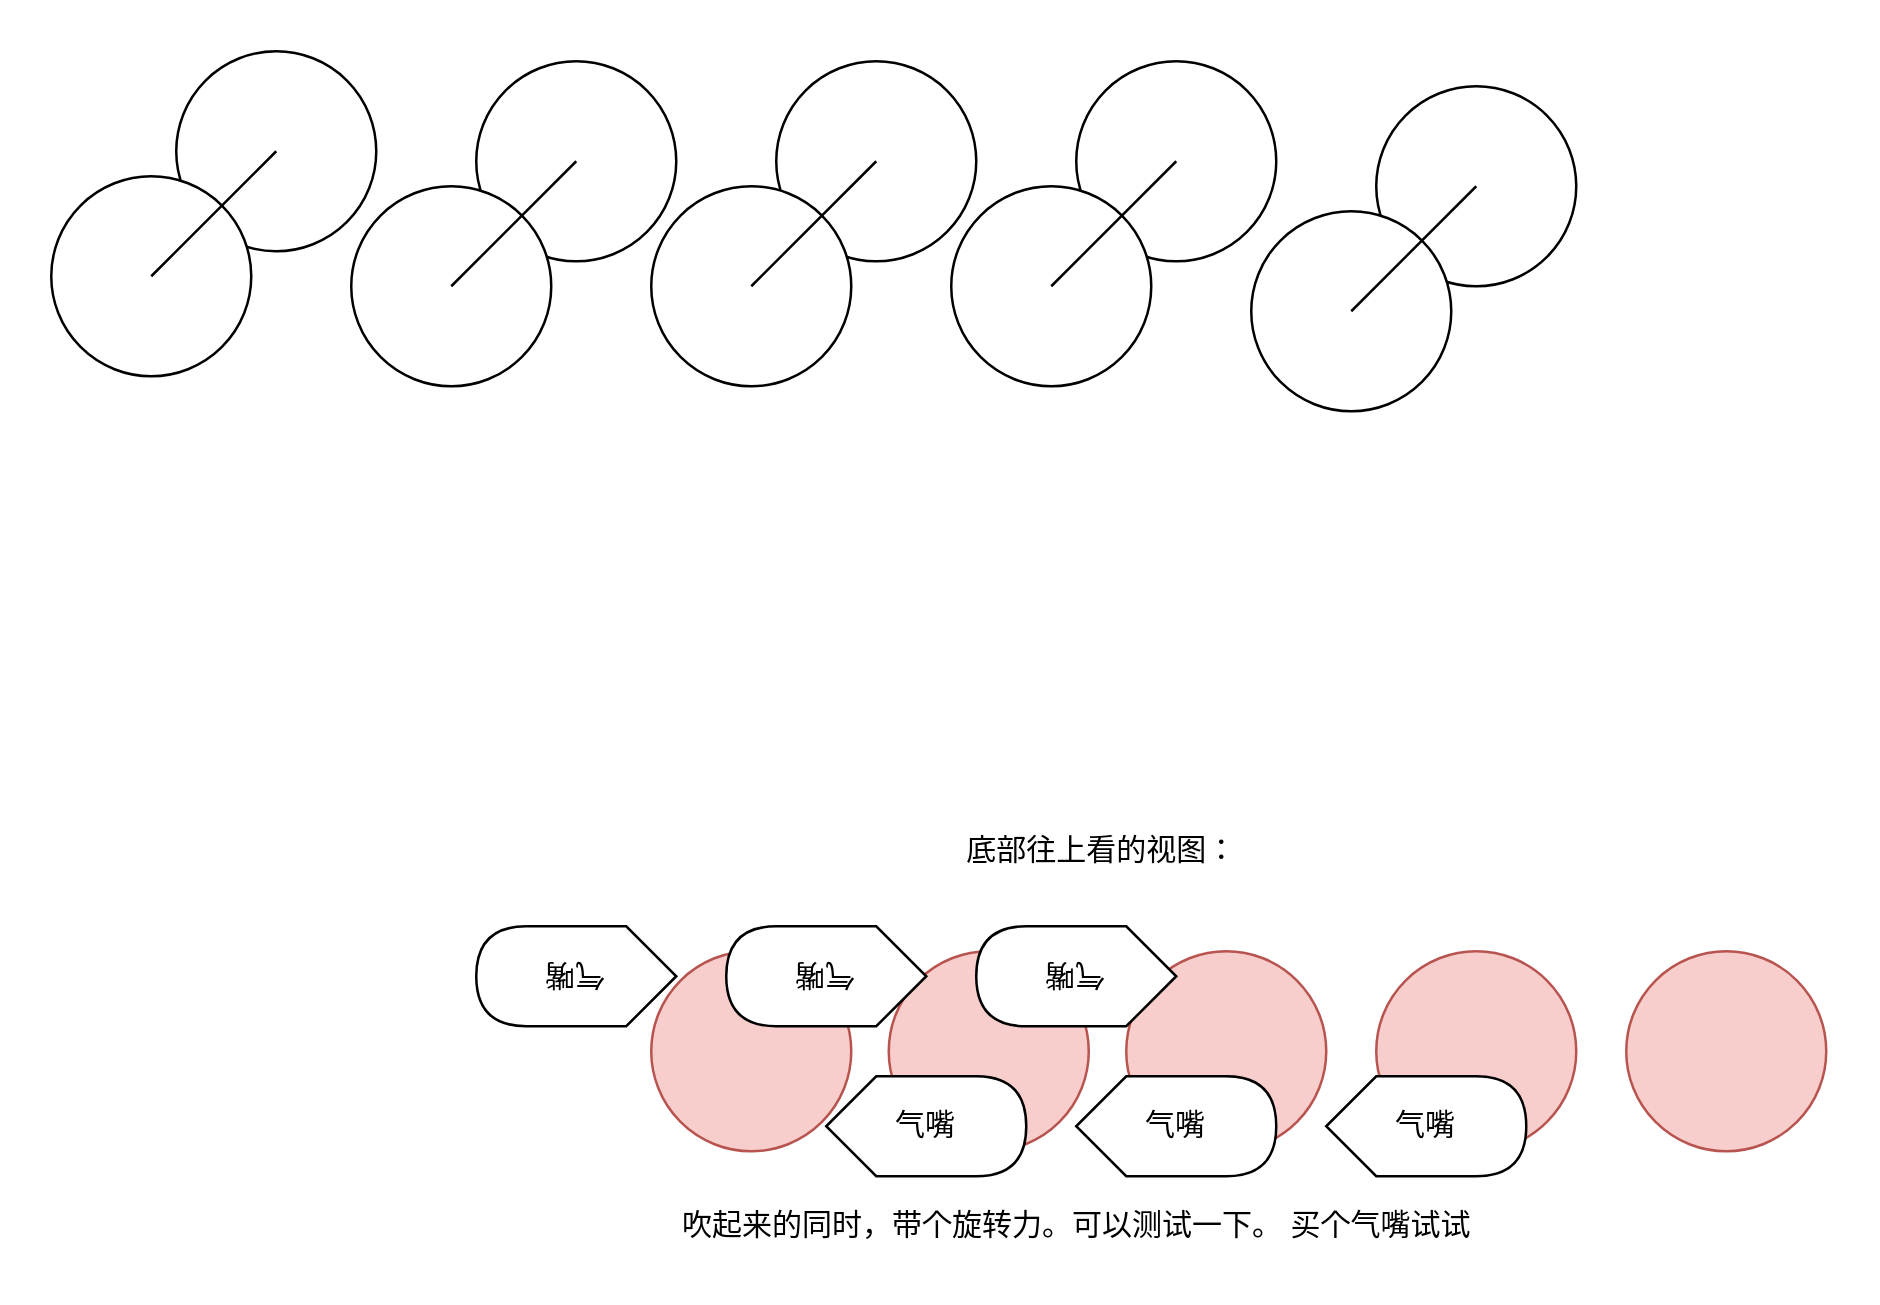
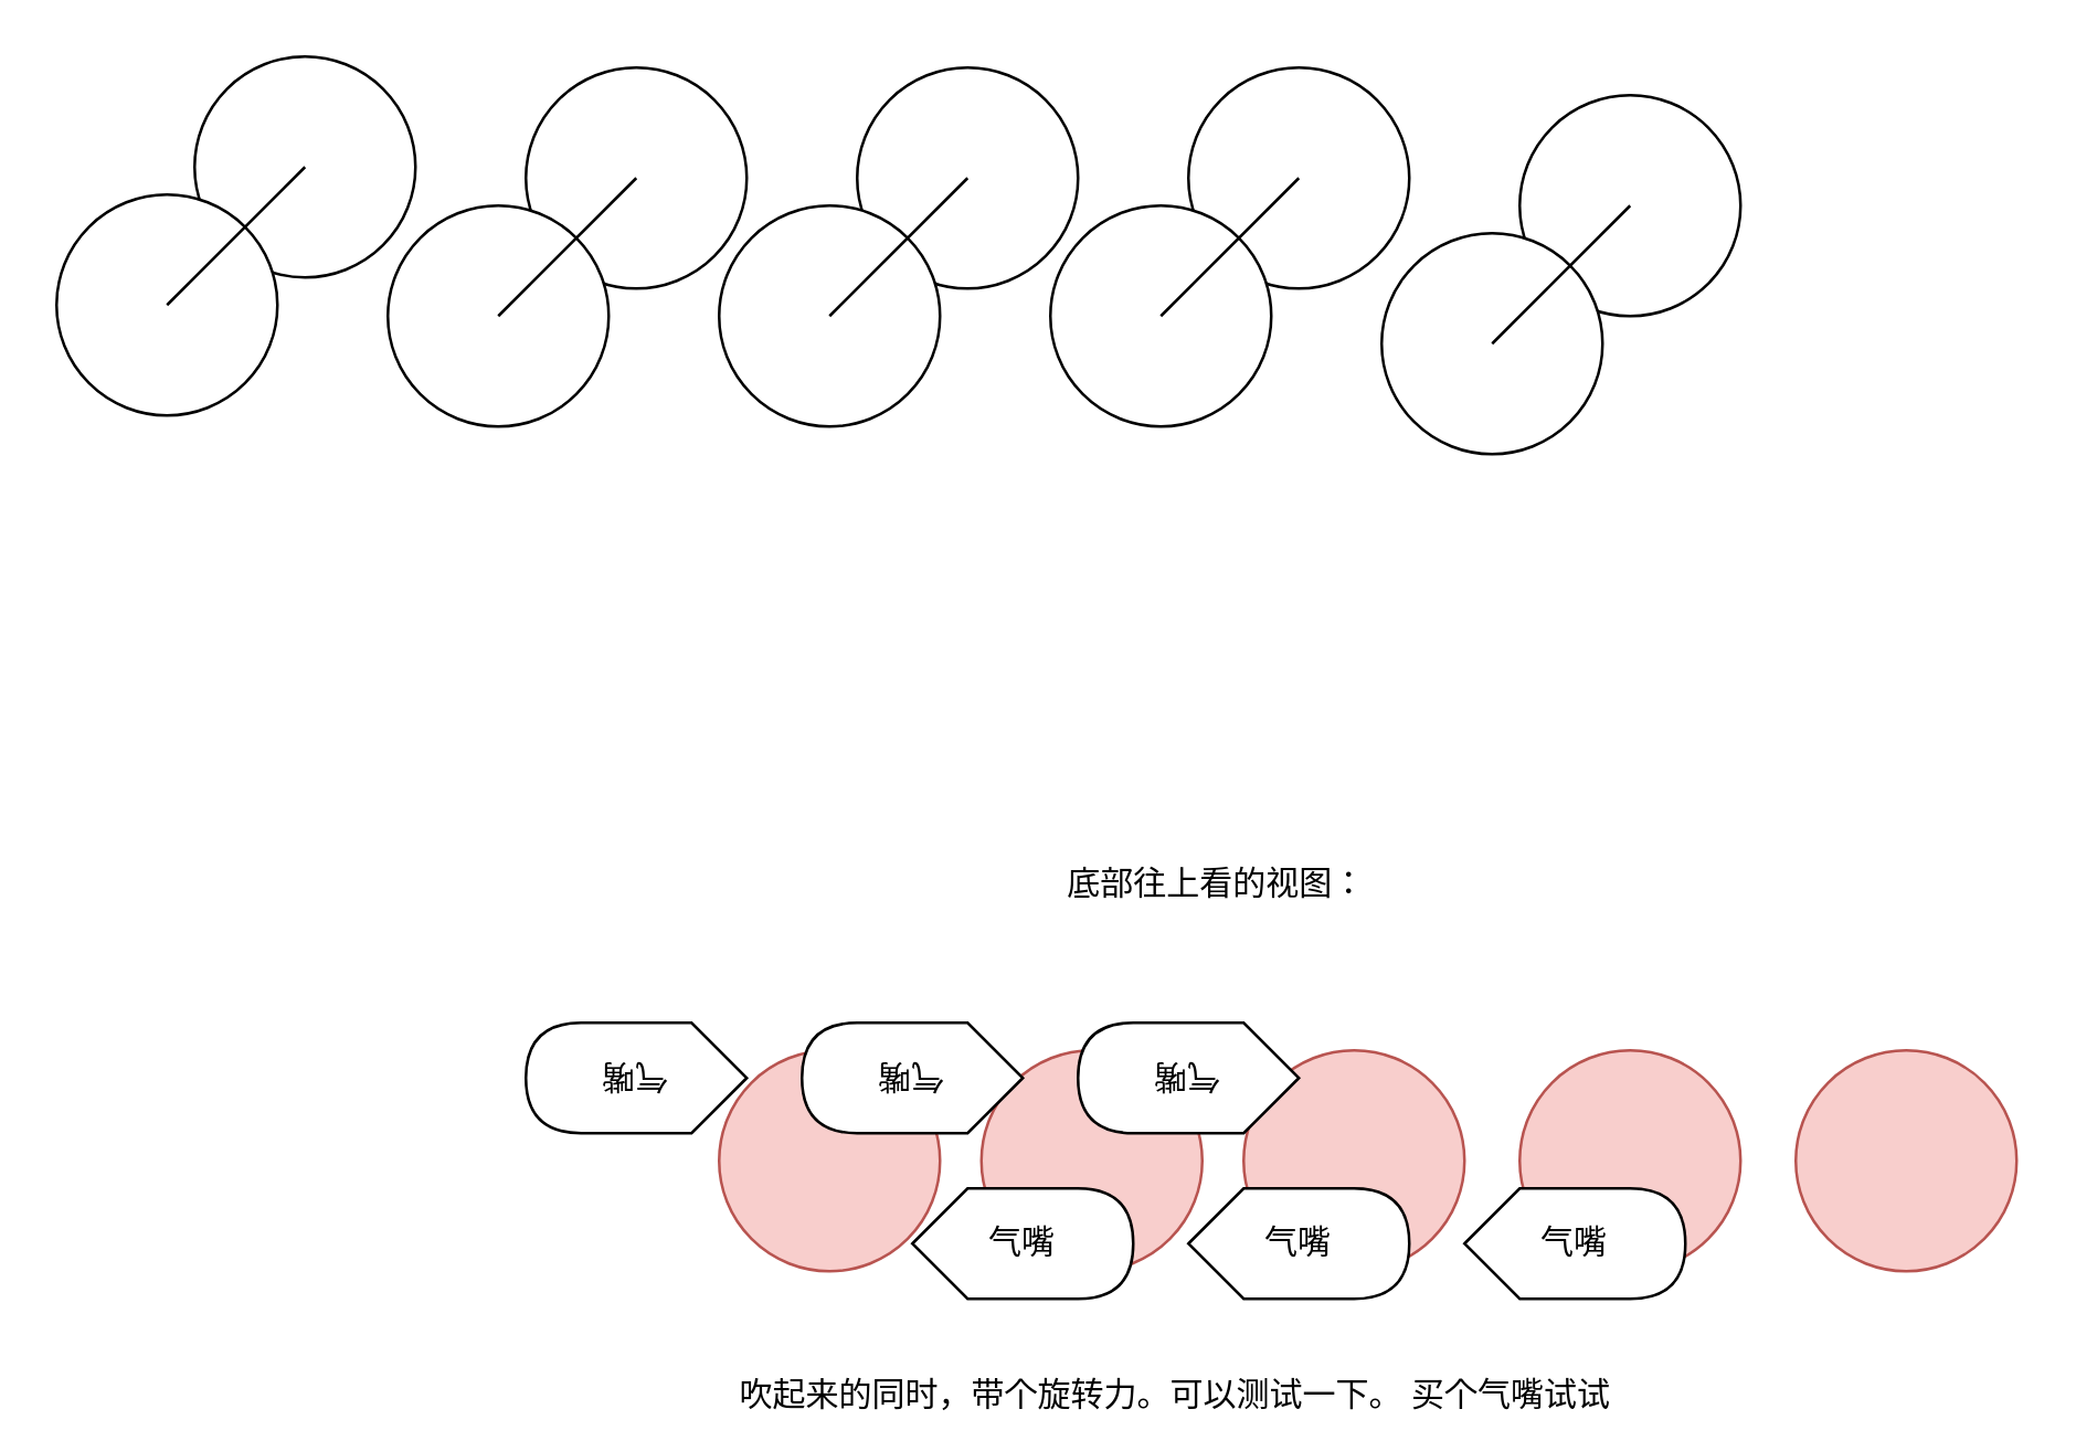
- <mxCell id="33" value="底部往上看的视图：" style="text;html=1;resizable=0;autosize=1;align=center;verticalAlign=middle;points=[];fillColor=none;strokeColor=none;rounded=0;" vertex="1" parent="1"><mxGeometry x="380" y="330" width="120" height="20" as="geometry" /></mxCell>
+ <mxCell id="33" value="底部往上看的视图：" style="text;html=1;resizable=0;autosize=1;align=center;verticalAlign=middle;points=[];fillColor=none;strokeColor=none;rounded=0;" vertex="1" parent="1"><mxGeometry x="380" y="310" width="120" height="20" as="geometry" /></mxCell>
- <mxCell id="34" value="吹起来的同时，带个旋转力。可以测试一下。 买个气嘴试试" style="text;html=1;resizable=0;autosize=1;align=center;verticalAlign=middle;points=[];fillColor=none;strokeColor=none;rounded=0;" vertex="1" parent="1"><mxGeometry x="265" y="480" width="330" height="20" as="geometry" /></mxCell>
+ <mxCell id="34" value="吹起来的同时，带个旋转力。可以测试一下。 买个气嘴试试" style="text;html=1;resizable=0;autosize=1;align=center;verticalAlign=middle;points=[];fillColor=none;strokeColor=none;rounded=0;" vertex="1" parent="1"><mxGeometry x="260" y="495" width="330" height="20" as="geometry" /></mxCell>
